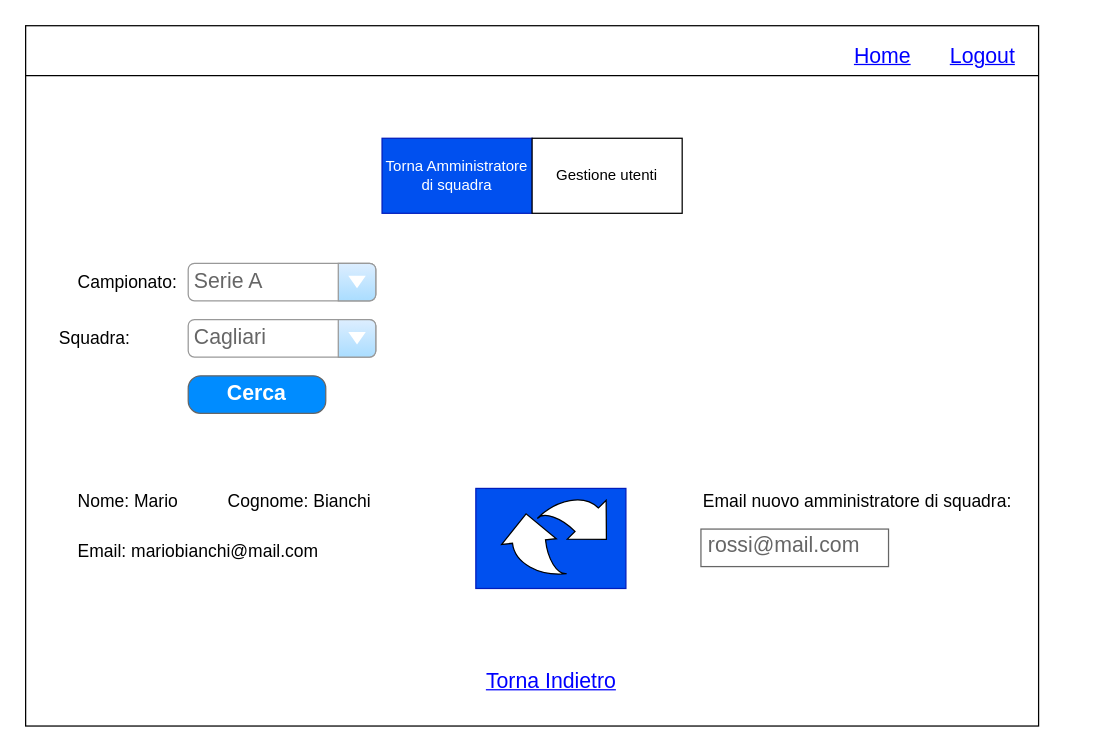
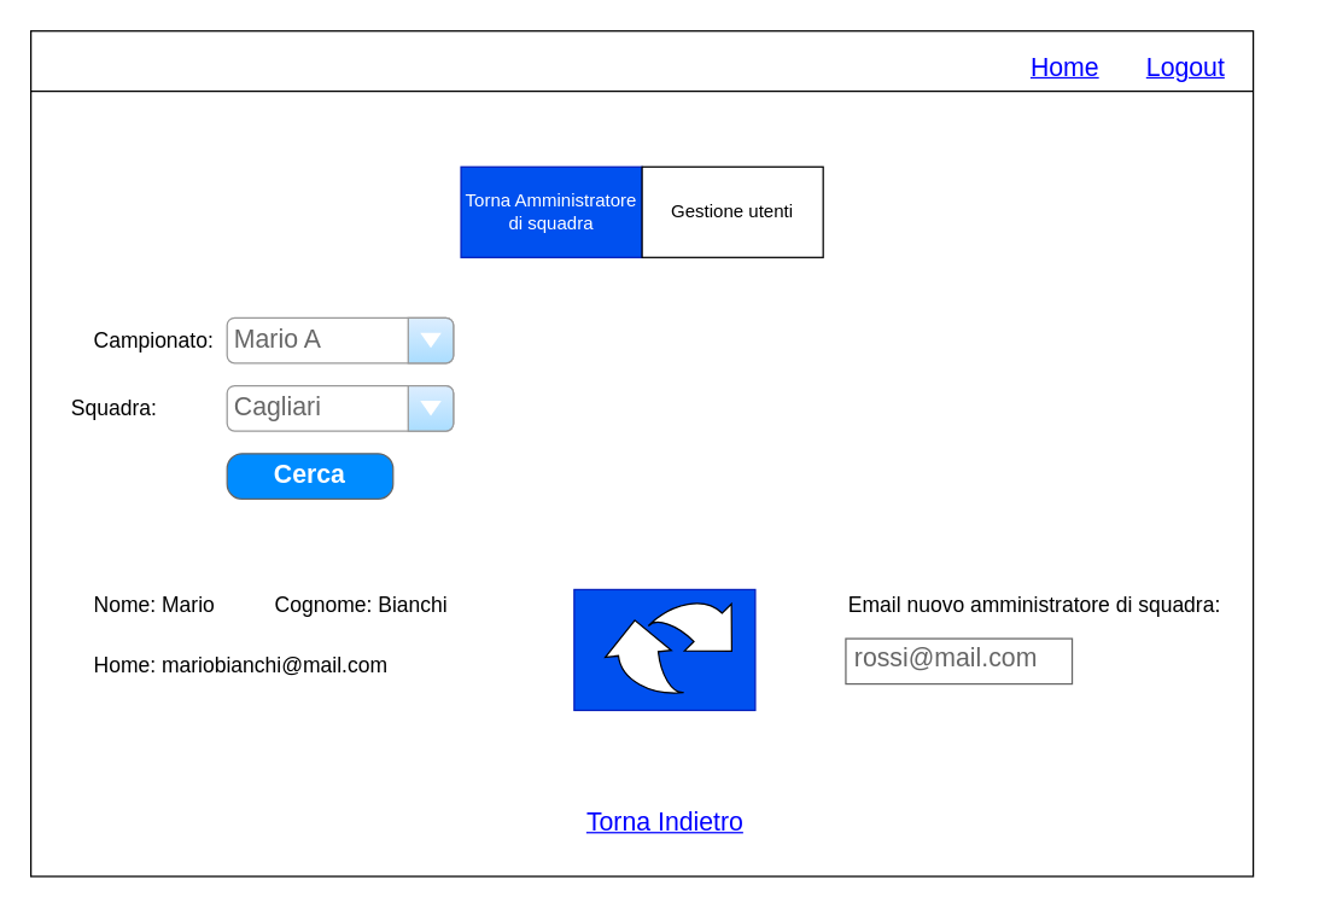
- <mxCell id="4" value="Serie A" style="strokeWidth=1;shadow=0;dashed=0;align=center;html=1;shape=mxgraph.mockup.forms.comboBox;strokeColor=#999999;fillColor=#ddeeff;align=left;fillColor2=#aaddff;mainText=;fontColor=#666666;fontSize=17;spacingLeft=3;" vertex="1" parent="1"><mxGeometry x="150" y="210" width="150" height="30" as="geometry" /></mxCell>
+ <mxCell id="4" value="Mario A" style="strokeWidth=1;shadow=0;dashed=0;align=center;html=1;shape=mxgraph.mockup.forms.comboBox;strokeColor=#999999;fillColor=#ddeeff;align=left;fillColor2=#aaddff;mainText=;fontColor=#666666;fontSize=17;spacingLeft=3;" vertex="1" parent="1"><mxGeometry x="150" y="210" width="150" height="30" as="geometry" /></mxCell>
- <mxCell id="9" value="&lt;font style=&quot;font-size: 14px&quot;&gt;Email: mariobianchi@mail.com&lt;/font&gt;" style="text;html=1;align=left;verticalAlign=middle;resizable=0;points=[];autosize=1;" vertex="1" parent="1"><mxGeometry x="60" y="430" width="210" height="20" as="geometry" /></mxCell>
+ <mxCell id="9" value="&lt;font style=&quot;font-size: 14px&quot;&gt;Home: mariobianchi@mail.com&lt;/font&gt;" style="text;html=1;align=left;verticalAlign=middle;resizable=0;points=[];autosize=1;" vertex="1" parent="1"><mxGeometry x="60" y="430" width="210" height="20" as="geometry" /></mxCell>
